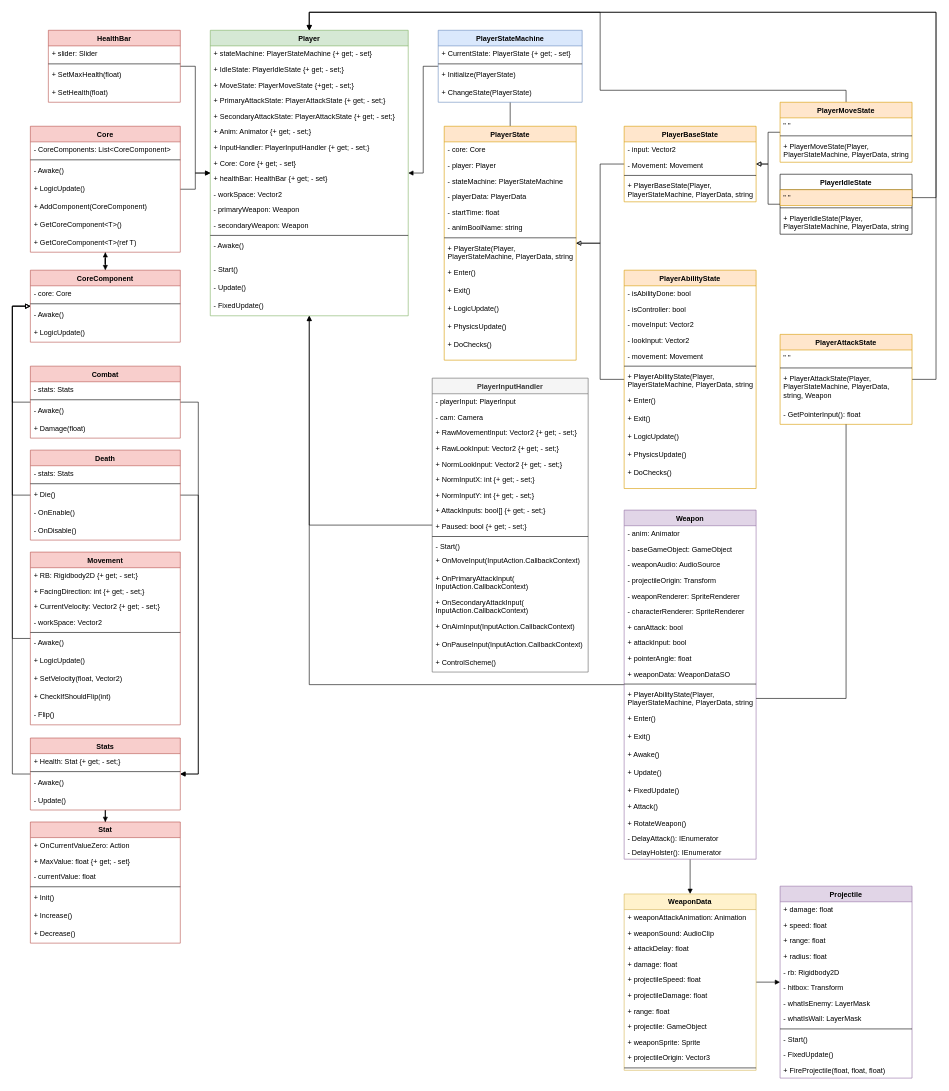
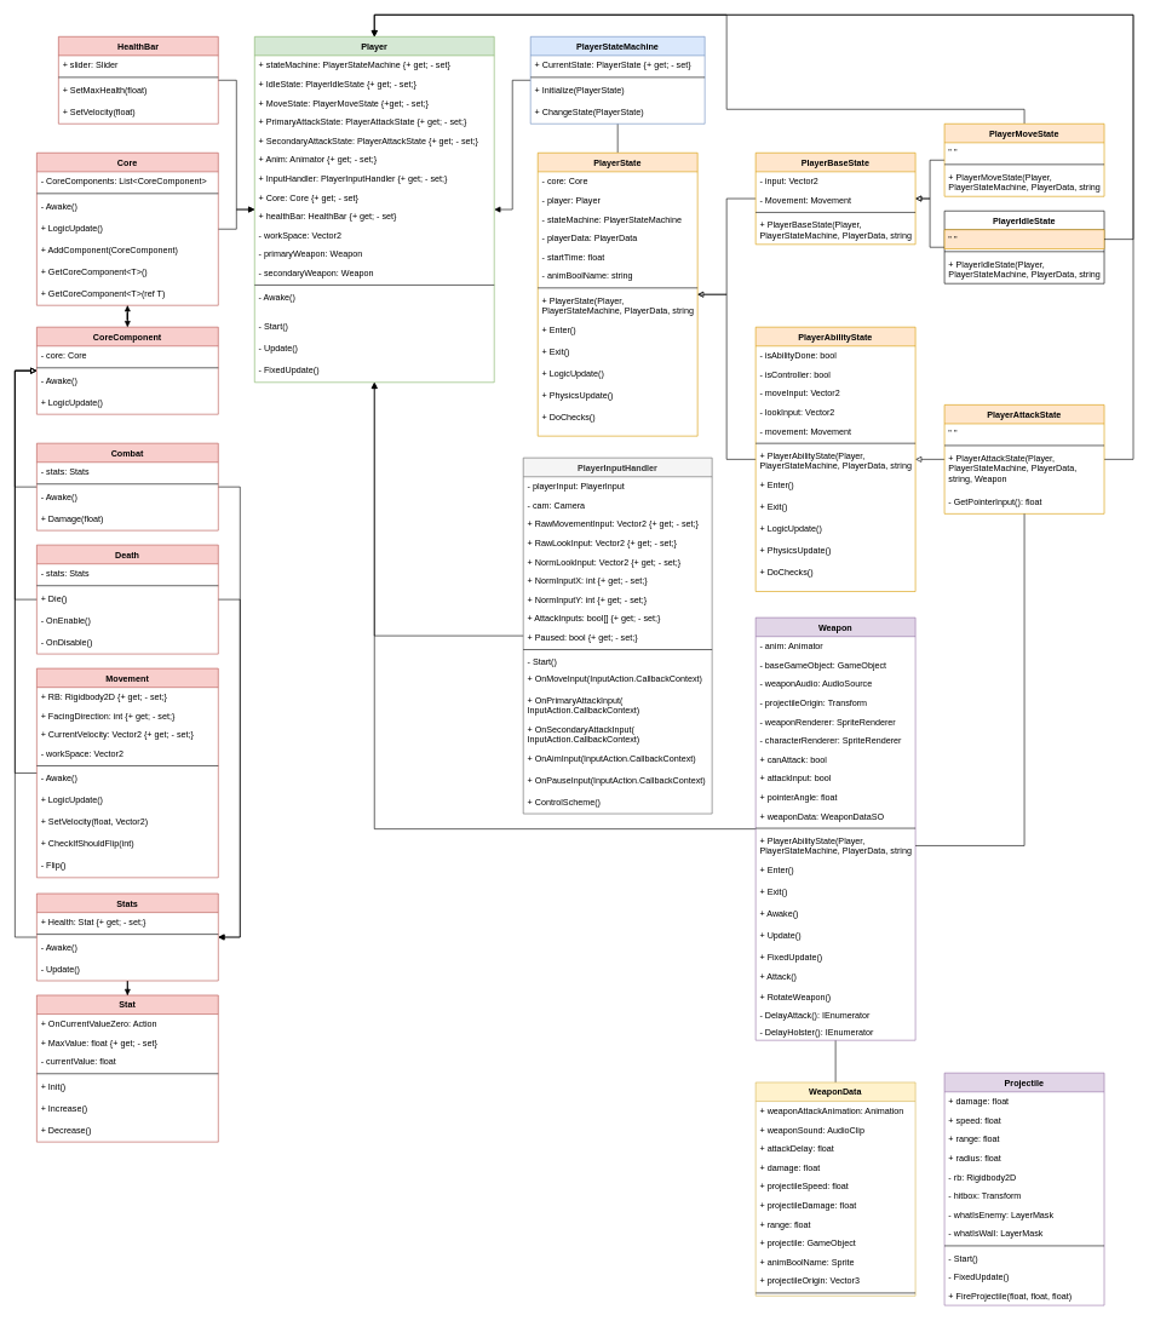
- <mxCell id="155" value="+ SetHealth(float)" style="text;strokeColor=none;fillColor=none;align=left;verticalAlign=top;spacingLeft=4;spacingRight=4;overflow=hidden;rotatable=0;points=[[0,0.5],[1,0.5]];portConstraint=eastwest;" vertex="1" parent="151"><mxGeometry y="90" width="220" height="30" as="geometry" /></mxCell>
+ <mxCell id="155" value="+ SetVelocity(float)" style="text;strokeColor=none;fillColor=none;align=left;verticalAlign=top;spacingLeft=4;spacingRight=4;overflow=hidden;rotatable=0;points=[[0,0.5],[1,0.5]];portConstraint=eastwest;" vertex="1" parent="151"><mxGeometry y="90" width="220" height="30" as="geometry" /></mxCell>
+ <mxCell id="54" style="edgeStyle=orthogonalEdgeStyle;rounded=0;orthogonalLoop=1;jettySize=auto;html=1;endArrow=block;endFill=0;" edge="1" parent="1" source="56" target="30"><mxGeometry relative="1" as="geometry" /></mxCell>
- <mxCell id="61" style="edgeStyle=orthogonalEdgeStyle;rounded=0;orthogonalLoop=1;jettySize=auto;html=1;entryX=0.5;entryY=0;entryDx=0;entryDy=0;endArrow=block;endFill=1;" edge="1" parent="1" source="63" target="87"><mxGeometry relative="1" as="geometry" /></mxCell>
+ <mxCell id="61" style="edgeStyle=orthogonalEdgeStyle;rounded=0;orthogonalLoop=1;jettySize=auto;html=1;entryX=0.5;entryY=0;entryDx=0;entryDy=0;endArrow=none;endFill=1;" edge="1" parent="1" source="63" target="87"><mxGeometry relative="1" as="geometry" /></mxCell>
- <mxCell id="86" style="edgeStyle=orthogonalEdgeStyle;rounded=0;orthogonalLoop=1;jettySize=auto;html=1;endArrow=block;endFill=1;" edge="1" parent="1" source="87" target="99"><mxGeometry relative="1" as="geometry" /></mxCell>
- <mxCell id="96" value="+ weaponSprite: Sprite" style="text;strokeColor=none;fillColor=none;align=left;verticalAlign=top;spacingLeft=4;spacingRight=4;overflow=hidden;rotatable=0;points=[[0,0.5],[1,0.5]];portConstraint=eastwest;" vertex="1" parent="87"><mxGeometry y="234" width="220" height="26" as="geometry" /></mxCell>
+ <mxCell id="96" value="+ animBoolName: Sprite" style="text;strokeColor=none;fillColor=none;align=left;verticalAlign=top;spacingLeft=4;spacingRight=4;overflow=hidden;rotatable=0;points=[[0,0.5],[1,0.5]];portConstraint=eastwest;" vertex="1" parent="87"><mxGeometry y="234" width="220" height="26" as="geometry" /></mxCell>
